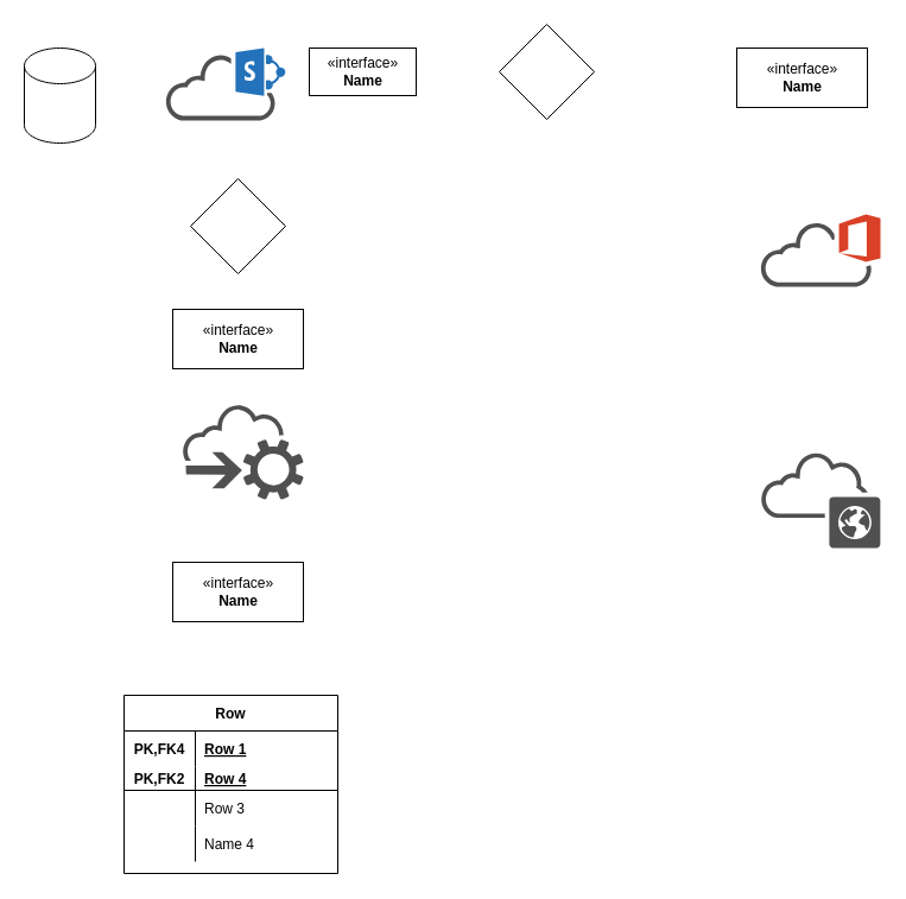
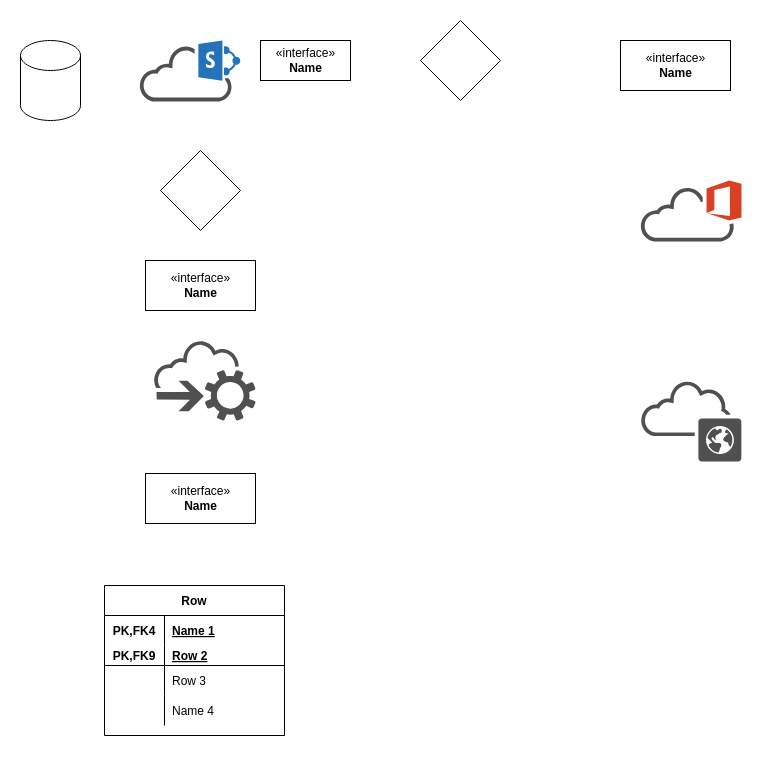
- <mxCell id="8" value="Row 1" style="shape=partialRectangle;connectable=0;fillColor=none;top=0;left=0;bottom=0;right=0;align=left;spacingLeft=6;fontStyle=5;overflow=hidden;" vertex="1" parent="6"><mxGeometry x="60" width="120" height="30" as="geometry"><mxRectangle width="120" height="30" as="alternateBounds" /></mxGeometry></mxCell>
+ <mxCell id="8" value="Name 1" style="shape=partialRectangle;connectable=0;fillColor=none;top=0;left=0;bottom=0;right=0;align=left;spacingLeft=6;fontStyle=5;overflow=hidden;" vertex="1" parent="6"><mxGeometry x="60" width="120" height="30" as="geometry"><mxRectangle width="120" height="30" as="alternateBounds" /></mxGeometry></mxCell>
- <mxCell id="10" value="PK,FK2" style="shape=partialRectangle;connectable=0;fillColor=none;top=0;left=0;bottom=0;right=0;fontStyle=1;overflow=hidden;" vertex="1" parent="9"><mxGeometry width="60" height="20" as="geometry"><mxRectangle width="60" height="20" as="alternateBounds" /></mxGeometry></mxCell>
+ <mxCell id="10" value="PK,FK9" style="shape=partialRectangle;connectable=0;fillColor=none;top=0;left=0;bottom=0;right=0;fontStyle=1;overflow=hidden;" vertex="1" parent="9"><mxGeometry width="60" height="20" as="geometry"><mxRectangle width="60" height="20" as="alternateBounds" /></mxGeometry></mxCell>
- <mxCell id="11" value="Row 4" style="shape=partialRectangle;connectable=0;fillColor=none;top=0;left=0;bottom=0;right=0;align=left;spacingLeft=6;fontStyle=5;overflow=hidden;" vertex="1" parent="9"><mxGeometry x="60" width="120" height="20" as="geometry"><mxRectangle width="120" height="20" as="alternateBounds" /></mxGeometry></mxCell>
+ <mxCell id="11" value="Row 2" style="shape=partialRectangle;connectable=0;fillColor=none;top=0;left=0;bottom=0;right=0;align=left;spacingLeft=6;fontStyle=5;overflow=hidden;" vertex="1" parent="9"><mxGeometry x="60" width="120" height="20" as="geometry"><mxRectangle width="120" height="20" as="alternateBounds" /></mxGeometry></mxCell>
